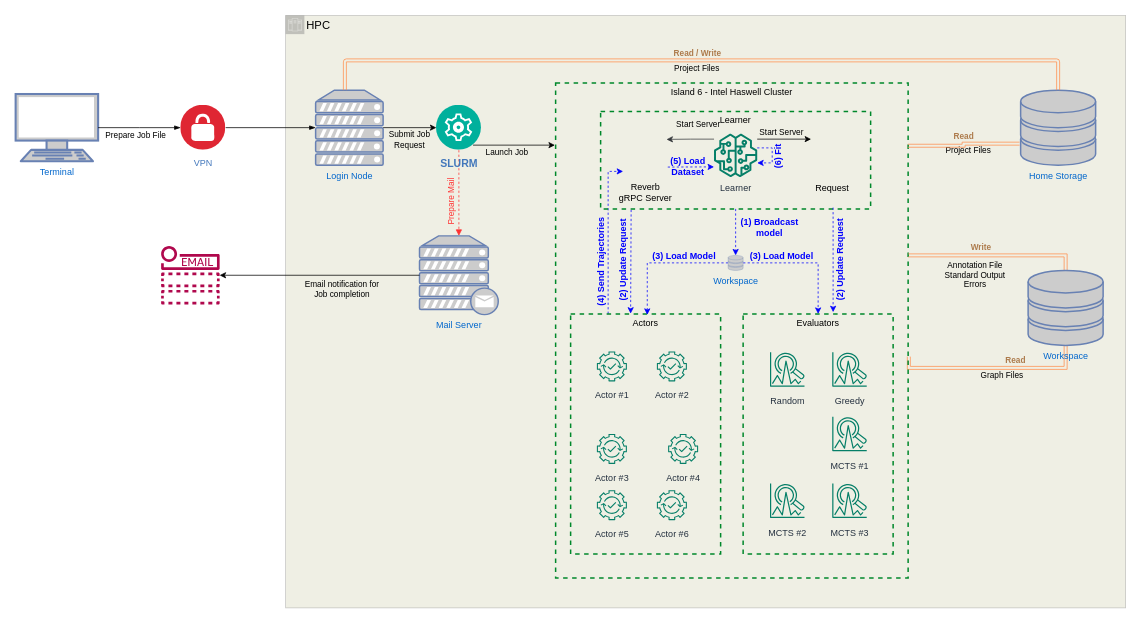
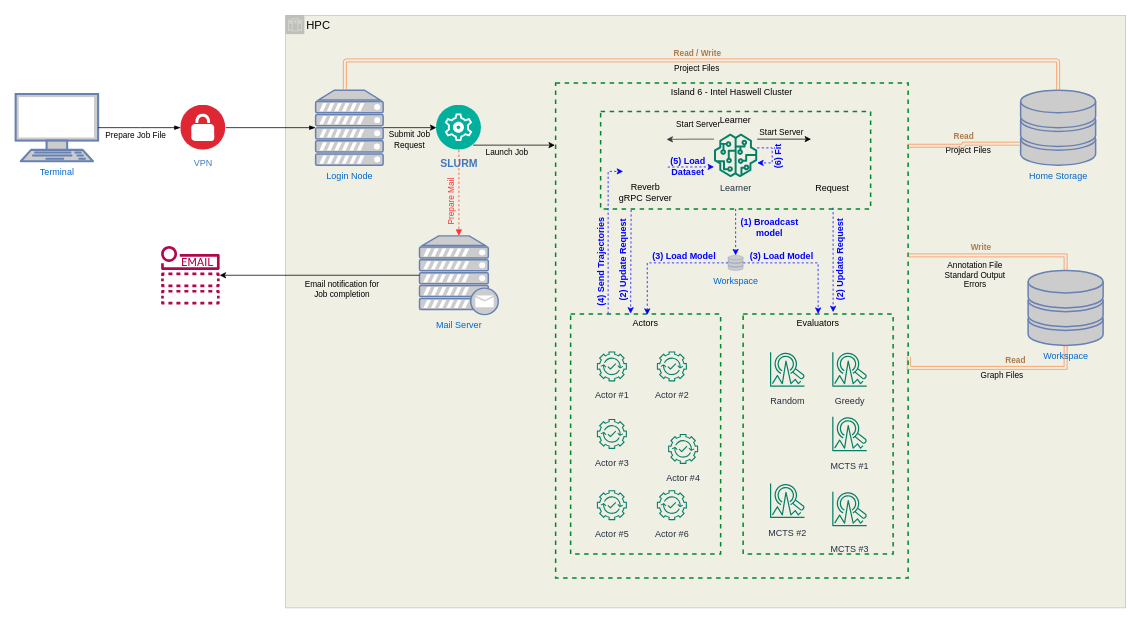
- <mxCell id="18" value="Actor #3" style="sketch=0;points=[[0,0,0],[0.25,0,0],[0.5,0,0],[0.75,0,0],[1,0,0],[0,1,0],[0.25,1,0],[0.5,1,0],[0.75,1,0],[1,1,0],[0,0.25,0],[0,0.5,0],[0,0.75,0],[1,0.25,0],[1,0.5,0],[1,0.75,0]];outlineConnect=0;fontColor=#232F3E;gradientColor=#4AB29A;gradientDirection=north;fillColor=none;strokeColor=#067F68;dashed=0;verticalLabelPosition=bottom;verticalAlign=top;align=center;html=1;fontSize=12;fontStyle=0;aspect=fixed;shape=mxgraph.aws4.resourceIcon;resIcon=mxgraph.aws4.devops_guru;" vertex="1" parent="15"><mxGeometry x="30" y="155" width="50" height="50" as="geometry" /></mxCell>
+ <mxCell id="18" value="Actor #3" style="sketch=0;points=[[0,0,0],[0.25,0,0],[0.5,0,0],[0.75,0,0],[1,0,0],[0,1,0],[0.25,1,0],[0.5,1,0],[0.75,1,0],[1,1,0],[0,0.25,0],[0,0.5,0],[0,0.75,0],[1,0.25,0],[1,0.5,0],[1,0.75,0]];outlineConnect=0;fontColor=#232F3E;gradientColor=#4AB29A;gradientDirection=north;fillColor=none;strokeColor=#067F68;dashed=0;verticalLabelPosition=bottom;verticalAlign=top;align=center;html=1;fontSize=12;fontStyle=0;aspect=fixed;shape=mxgraph.aws4.resourceIcon;resIcon=mxgraph.aws4.devops_guru;" vertex="1" parent="15"><mxGeometry x="30" y="135" width="50" height="50" as="geometry" /></mxCell>
- <mxCell id="12" value="MCTS #3" style="sketch=0;points=[[0,0,0],[0.25,0,0],[0.5,0,0],[0.75,0,0],[1,0,0],[0,1,0],[0.25,1,0],[0.5,1,0],[0.75,1,0],[1,1,0],[0,0.25,0],[0,0.5,0],[0,0.75,0],[1,0.25,0],[1,0.5,0],[1,0.75,0]];outlineConnect=0;fontColor=#232F3E;gradientColor=#4AB29A;gradientDirection=north;fillColor=none;strokeColor=#067F68;dashed=0;verticalLabelPosition=bottom;verticalAlign=top;align=center;html=1;fontSize=12;fontStyle=0;aspect=fixed;shape=mxgraph.aws4.resourceIcon;resIcon=mxgraph.aws4.lookout_for_metrics;" vertex="1" parent="7"><mxGeometry x="113" y="220" width="58" height="58" as="geometry" /></mxCell>
+ <mxCell id="12" value="MCTS #3" style="sketch=0;points=[[0,0,0],[0.25,0,0],[0.5,0,0],[0.75,0,0],[1,0,0],[0,1,0],[0.25,1,0],[0.5,1,0],[0.75,1,0],[1,1,0],[0,0.25,0],[0,0.5,0],[0,0.75,0],[1,0.25,0],[1,0.5,0],[1,0.75,0]];outlineConnect=0;fontColor=#232F3E;gradientColor=#4AB29A;gradientDirection=north;fillColor=none;strokeColor=#067F68;dashed=0;verticalLabelPosition=bottom;verticalAlign=top;align=center;html=1;fontSize=12;fontStyle=0;aspect=fixed;shape=mxgraph.aws4.resourceIcon;resIcon=mxgraph.aws4.lookout_for_metrics;" vertex="1" parent="7"><mxGeometry x="113" y="220" width="58" height="80" as="geometry" /></mxCell>
